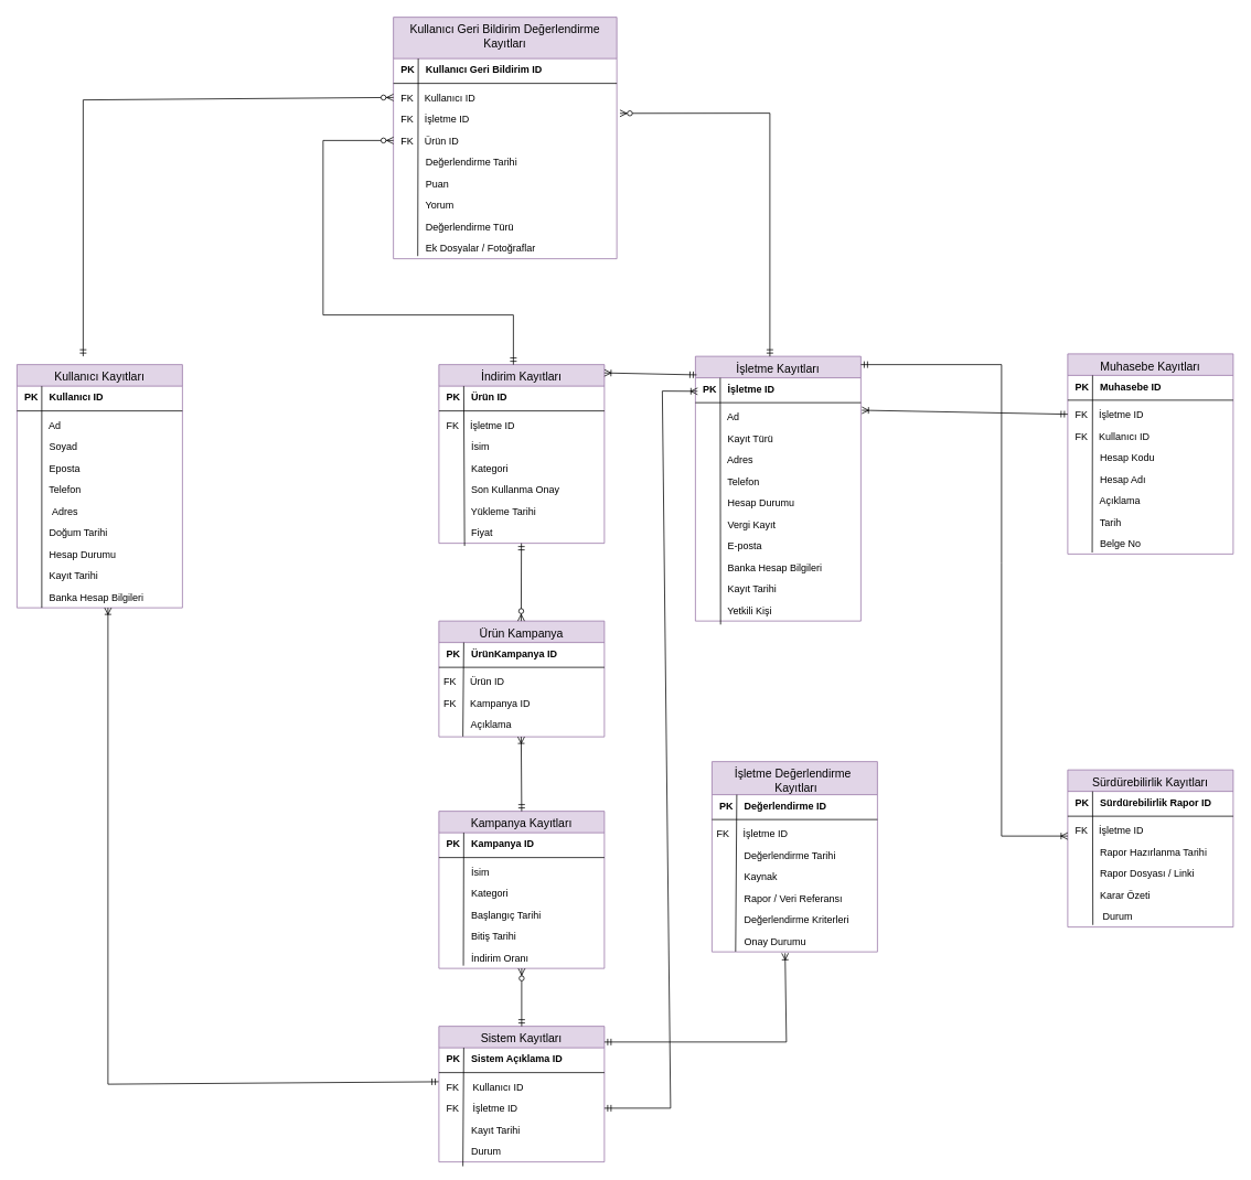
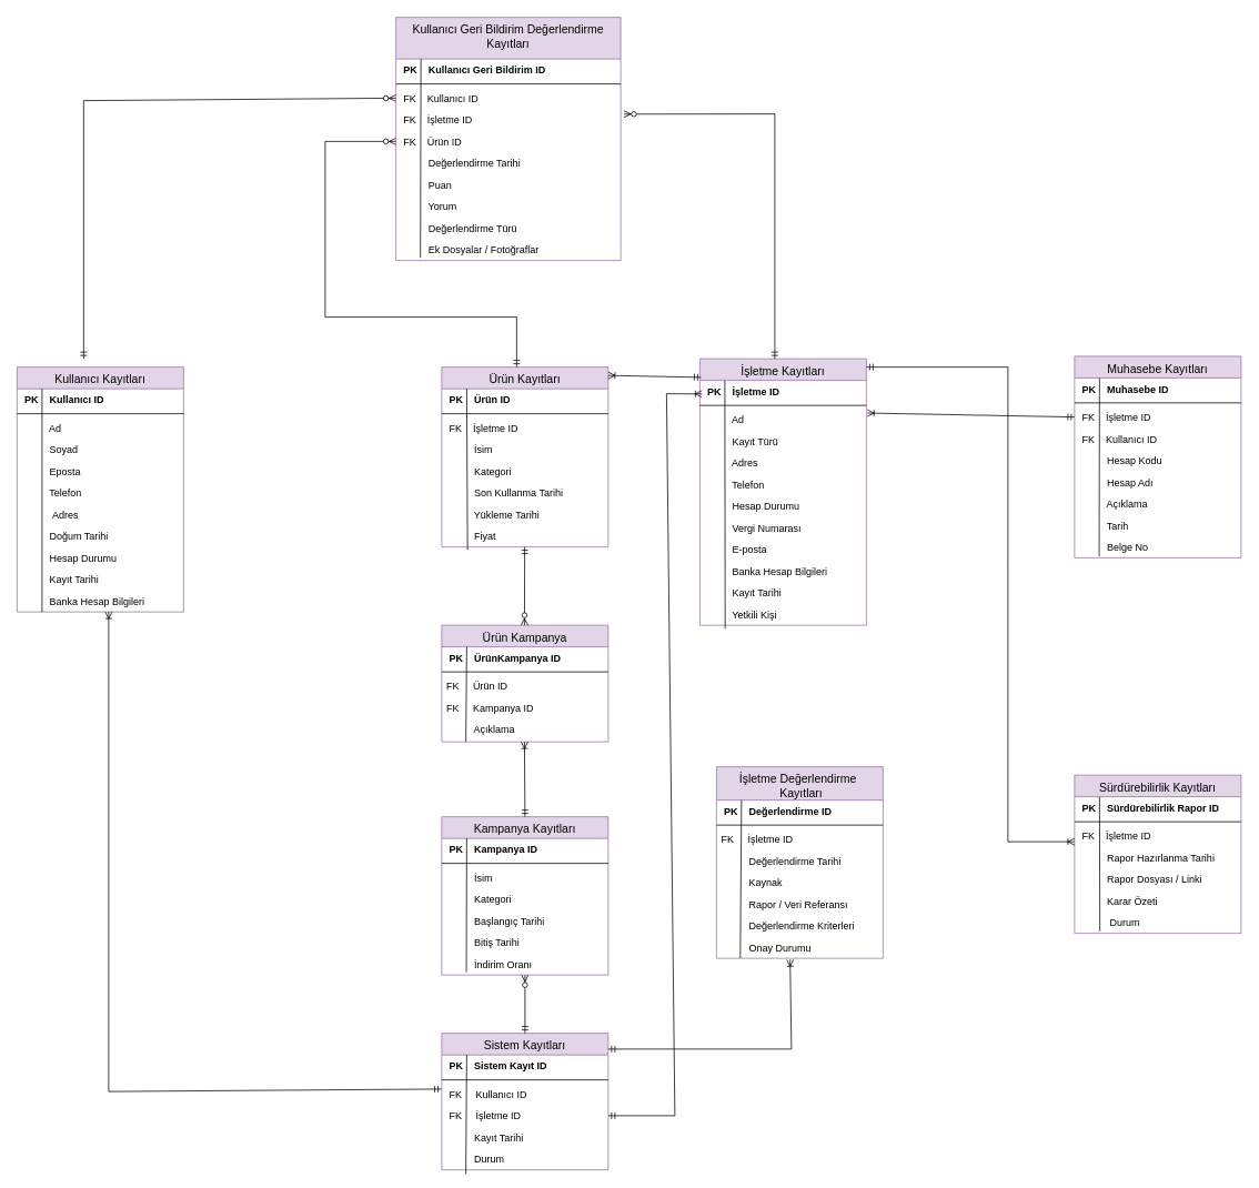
- <mxCell id="29" value="İndirim Kayıtları" style="swimlane;fontStyle=0;align=center;verticalAlign=top;childLayout=stackLayout;horizontal=1;startSize=26;horizontalStack=0;resizeParent=1;resizeLast=0;collapsible=1;marginBottom=0;rounded=0;shadow=0;strokeWidth=1;fillColor=#e1d5e7;strokeColor=#9673a6;fontSize=14;" parent="1" vertex="1"><mxGeometry x="530" y="440" width="200" height="216" as="geometry"><mxRectangle x="230" y="140" width="160" height="26" as="alternateBounds" /></mxGeometry></mxCell>
+ <mxCell id="29" value="Ürün Kayıtları" style="swimlane;fontStyle=0;align=center;verticalAlign=top;childLayout=stackLayout;horizontal=1;startSize=26;horizontalStack=0;resizeParent=1;resizeLast=0;collapsible=1;marginBottom=0;rounded=0;shadow=0;strokeWidth=1;fillColor=#e1d5e7;strokeColor=#9673a6;fontSize=14;" parent="1" vertex="1"><mxGeometry x="530" y="440" width="200" height="216" as="geometry"><mxRectangle x="230" y="140" width="160" height="26" as="alternateBounds" /></mxGeometry></mxCell>
- <mxCell id="36" value="          Son Kullanma Onay" style="text;align=left;verticalAlign=top;spacingLeft=4;spacingRight=4;overflow=hidden;rotatable=0;points=[[0,0.5],[1,0.5]];portConstraint=eastwest;rounded=0;shadow=0;html=0;" parent="29" vertex="1"><mxGeometry y="138" width="200" height="26" as="geometry" /></mxCell>
+ <mxCell id="36" value="          Son Kullanma Tarihi" style="text;align=left;verticalAlign=top;spacingLeft=4;spacingRight=4;overflow=hidden;rotatable=0;points=[[0,0.5],[1,0.5]];portConstraint=eastwest;rounded=0;shadow=0;html=0;" parent="29" vertex="1"><mxGeometry y="138" width="200" height="26" as="geometry" /></mxCell>
- <mxCell id="24" value="          Vergi Kayıt " style="text;align=left;verticalAlign=top;spacingLeft=4;spacingRight=4;overflow=hidden;rotatable=0;points=[[0,0.5],[1,0.5]];portConstraint=eastwest;rounded=0;shadow=0;html=0;" vertex="1" parent="15"><mxGeometry y="190" width="200" height="26" as="geometry" /></mxCell>
+ <mxCell id="24" value="          Vergi Numarası " style="text;align=left;verticalAlign=top;spacingLeft=4;spacingRight=4;overflow=hidden;rotatable=0;points=[[0,0.5],[1,0.5]];portConstraint=eastwest;rounded=0;shadow=0;html=0;" vertex="1" parent="15"><mxGeometry y="190" width="200" height="26" as="geometry" /></mxCell>
- <mxCell id="92" value=" PK    Sistem Açıklama ID" style="text;align=left;verticalAlign=middle;spacingLeft=4;spacingRight=4;overflow=hidden;rotatable=0;points=[[0,0.5],[1,0.5]];portConstraint=eastwest;fontStyle=1;strokeColor=none;" parent="90" vertex="1"><mxGeometry y="26" width="200" height="26" as="geometry" /></mxCell>
+ <mxCell id="92" value=" PK    Sistem Kayıt ID" style="text;align=left;verticalAlign=middle;spacingLeft=4;spacingRight=4;overflow=hidden;rotatable=0;points=[[0,0.5],[1,0.5]];portConstraint=eastwest;fontStyle=1;strokeColor=none;" parent="90" vertex="1"><mxGeometry y="26" width="200" height="26" as="geometry" /></mxCell>
